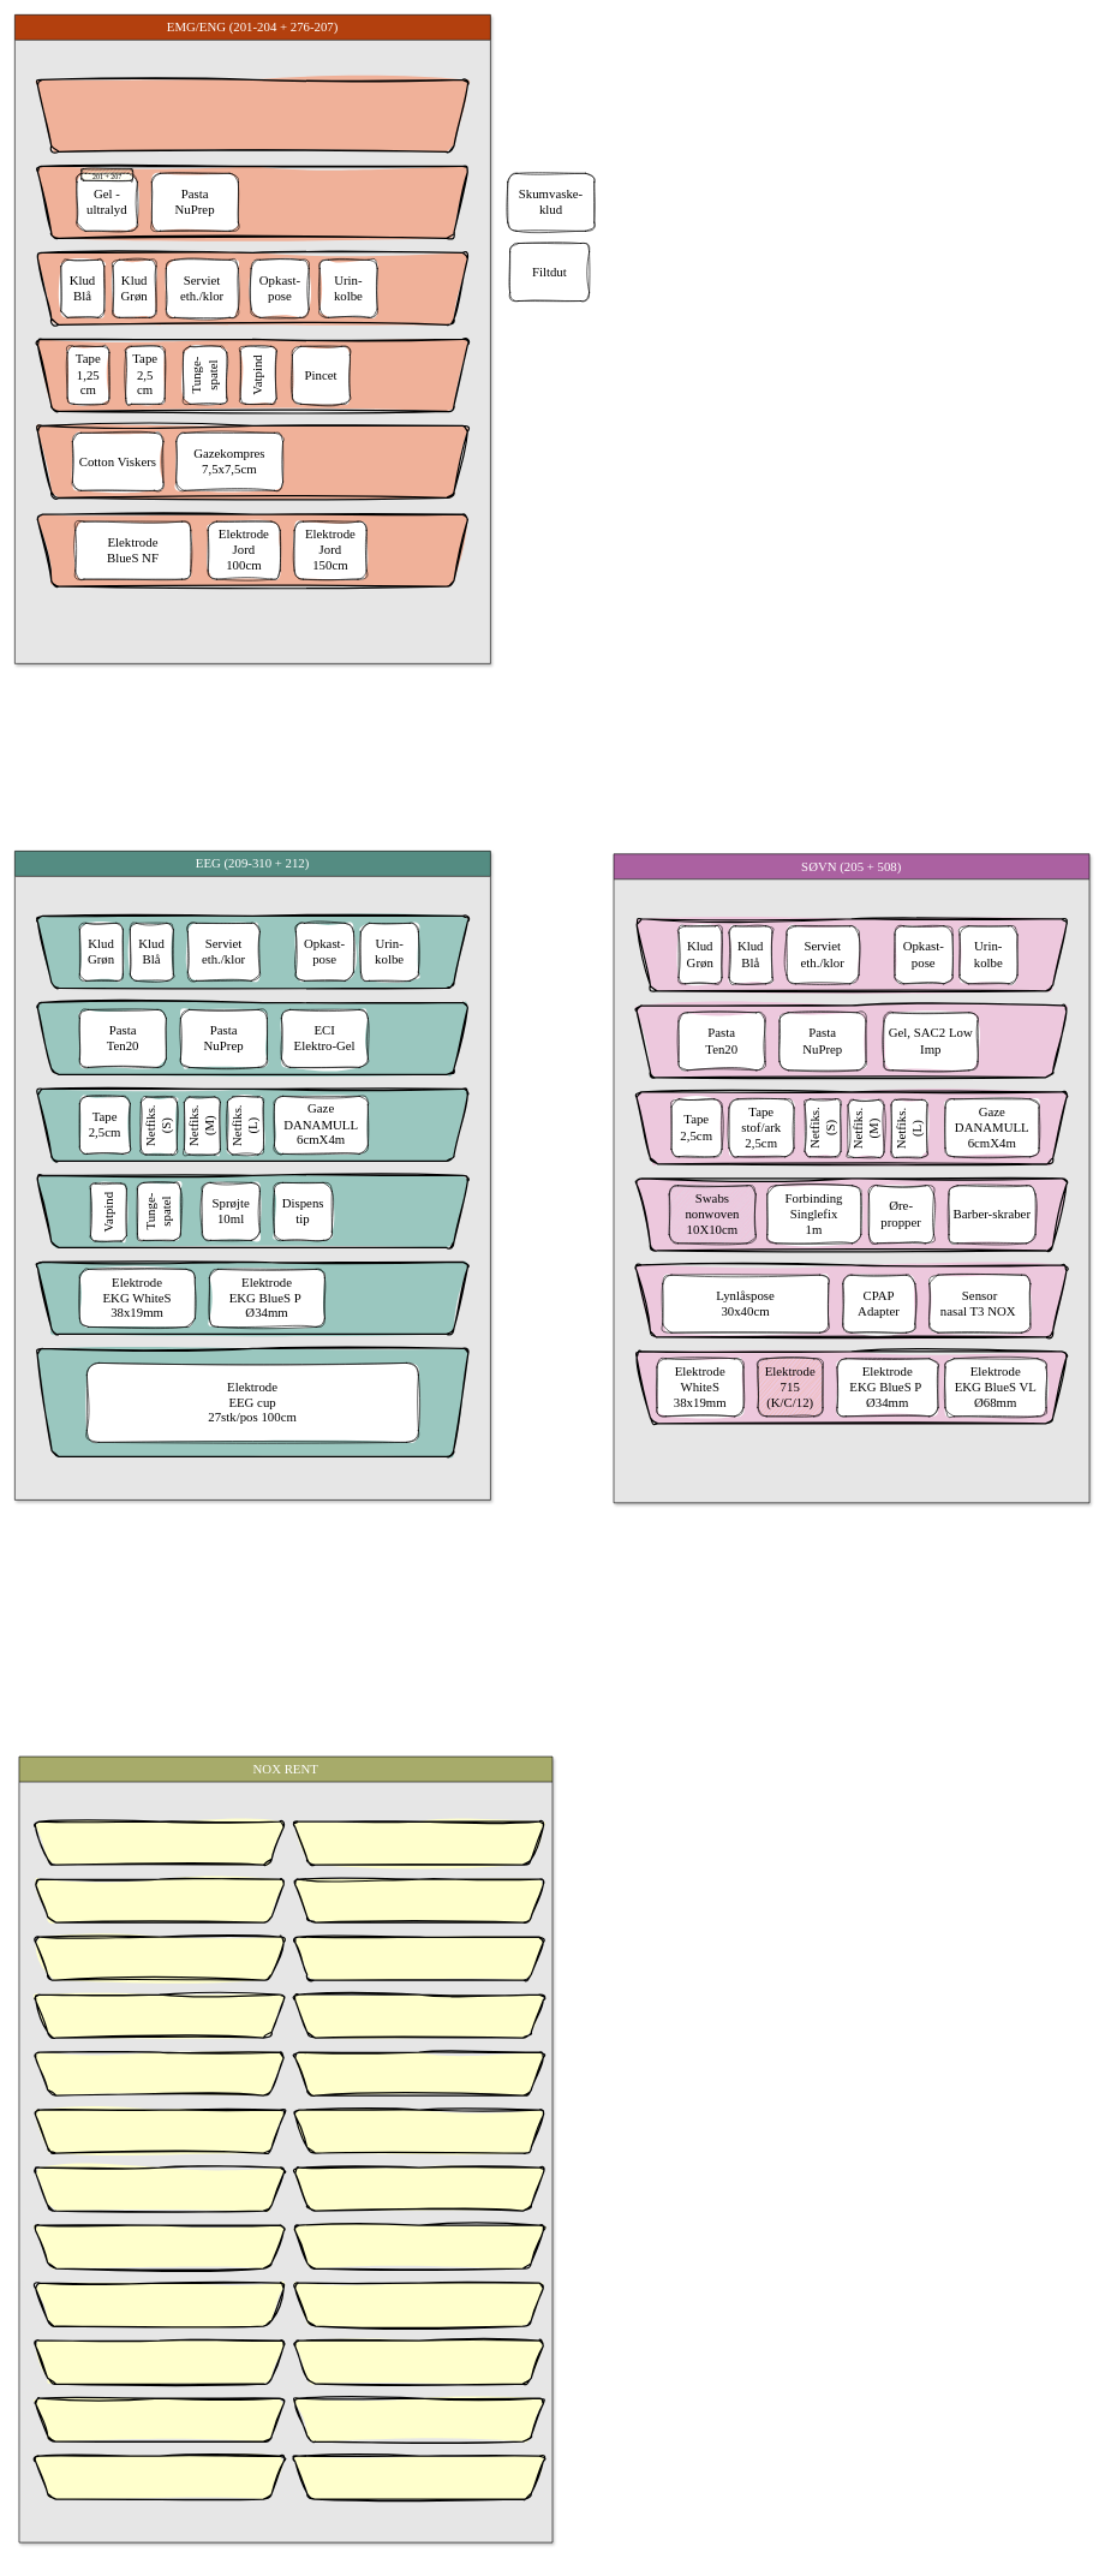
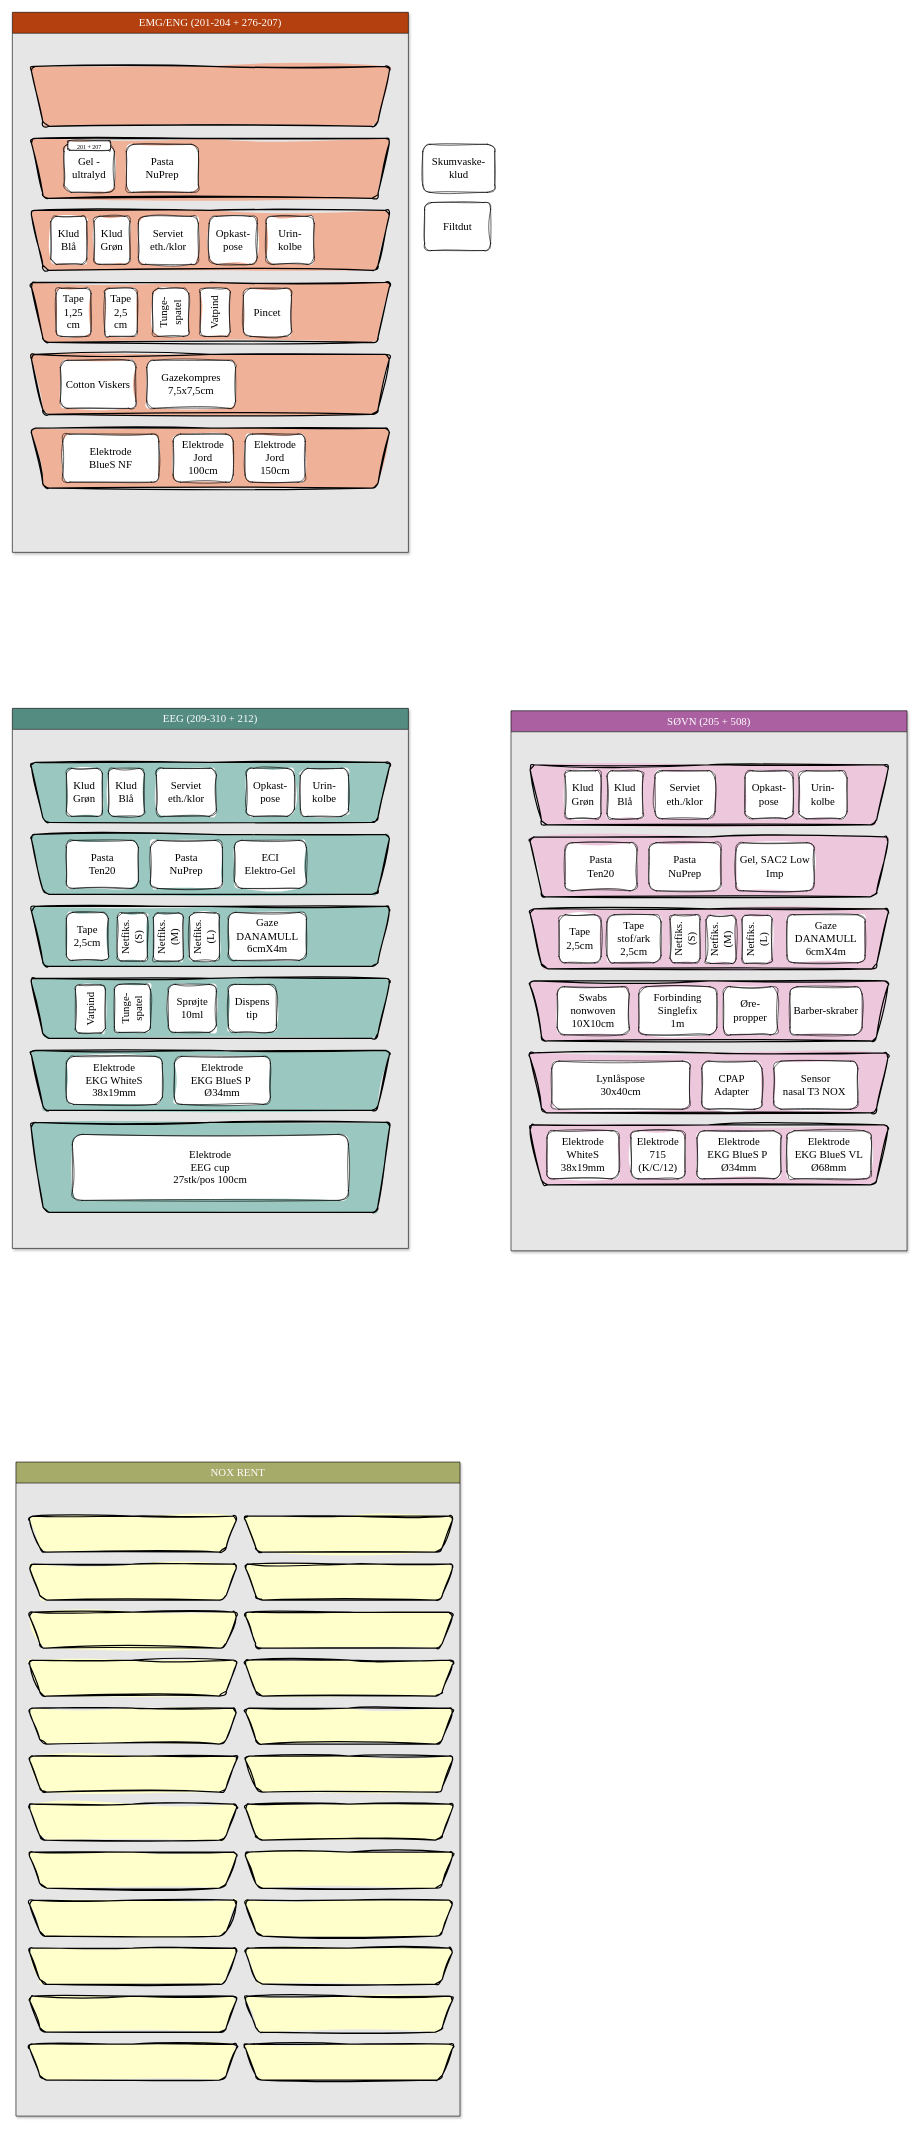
- <mxCell id="53" value="&lt;font style=&quot;font-size: 10px;&quot;&gt;201 + 207&lt;/font&gt;" style="rounded=1;whiteSpace=wrap;html=1;hachureGap=4;fontFamily=Verdana;fontSize=18;strokeWidth=1;direction=west;rotation=0;spacingRight=2;spacingLeft=2;shadow=0;sketch=1;curveFitting=1;jiggle=2;fillColor=#ffffcc;" vertex="1" parent="29"><mxGeometry x="92.5" y="214" width="71" height="16" as="geometry" /></mxCell>
+ <mxCell id="53" value="&lt;font style=&quot;font-size: 10px;&quot;&gt;201 + 207&lt;/font&gt;" style="rounded=1;whiteSpace=wrap;html=1;hachureGap=4;fontFamily=Verdana;fontSize=18;strokeWidth=1;direction=west;rotation=0;spacingRight=2;spacingLeft=2;shadow=0;sketch=1;curveFitting=1;jiggle=2;" vertex="1" parent="29"><mxGeometry x="92.5" y="214" width="71" height="16" as="geometry" /></mxCell>
- <mxCell id="67" value="Swabs nonwoven&lt;br&gt;10X10cm" style="rounded=1;whiteSpace=wrap;html=1;hachureGap=4;fontFamily=Verdana;fontSize=18;strokeWidth=1;direction=west;rotation=0;spacingRight=2;spacingLeft=2;sketch=1;curveFitting=1;jiggle=2;fillColor=#e1d5e7;" parent="54" vertex="1"><mxGeometry x="77" y="460" width="120" height="80" as="geometry" /></mxCell>
+ <mxCell id="67" value="Swabs nonwoven&lt;br&gt;10X10cm" style="rounded=1;whiteSpace=wrap;html=1;hachureGap=4;fontFamily=Verdana;fontSize=18;strokeWidth=1;direction=west;rotation=0;spacingRight=2;spacingLeft=2;sketch=1;curveFitting=1;jiggle=2;" parent="54" vertex="1"><mxGeometry x="77" y="460" width="120" height="80" as="geometry" /></mxCell>
- <mxCell id="74" value="Elektrode&lt;br&gt;715 (K/C/12)" style="rounded=1;whiteSpace=wrap;html=1;hachureGap=4;fontFamily=Verdana;fontSize=18;strokeWidth=1;direction=west;rotation=0;spacingRight=2;spacingLeft=2;sketch=1;curveFitting=1;jiggle=2;fillColor=#f0b199;" parent="54" vertex="1"><mxGeometry x="200" y="700" width="90" height="80" as="geometry" /></mxCell>
+ <mxCell id="74" value="Elektrode&lt;br&gt;715 (K/C/12)" style="rounded=1;whiteSpace=wrap;html=1;hachureGap=4;fontFamily=Verdana;fontSize=18;strokeWidth=1;direction=west;rotation=0;spacingRight=2;spacingLeft=2;sketch=1;curveFitting=1;jiggle=2;" parent="54" vertex="1"><mxGeometry x="200" y="700" width="90" height="80" as="geometry" /></mxCell>
